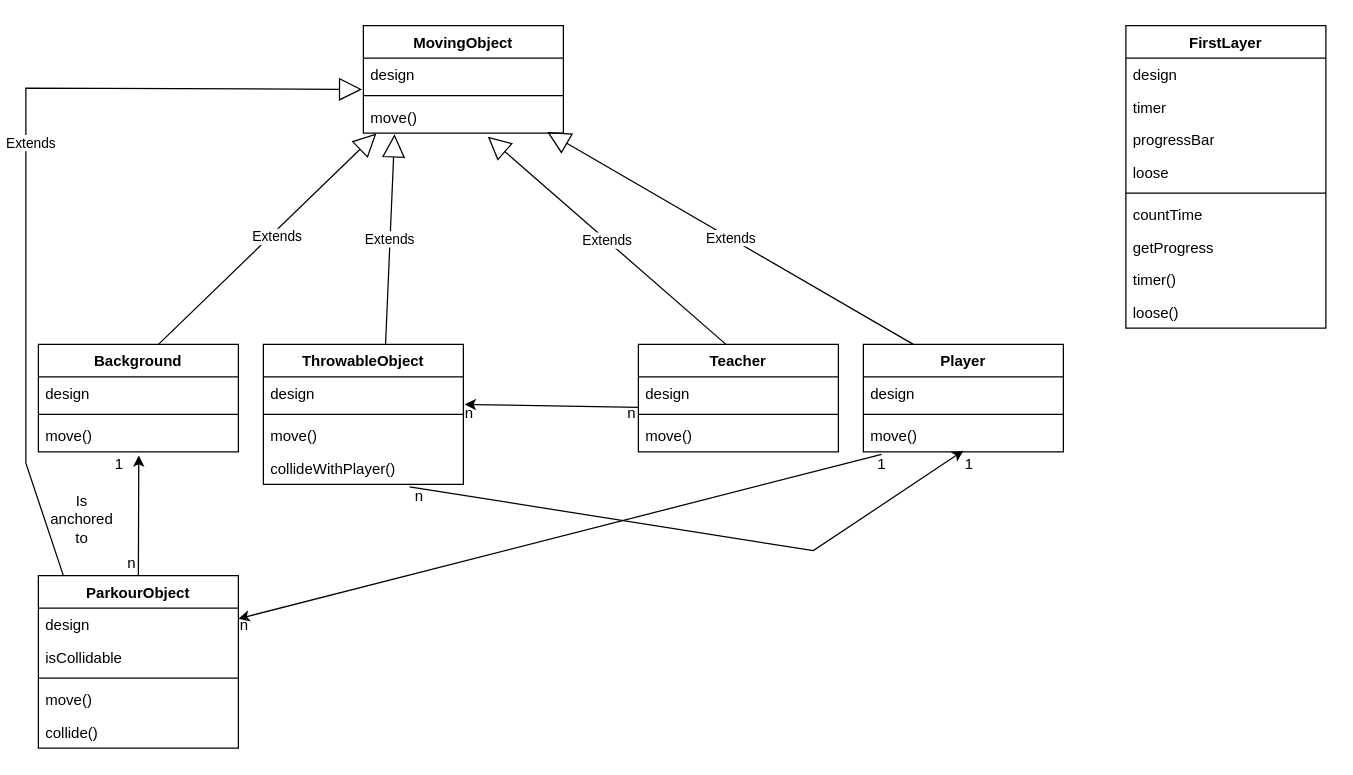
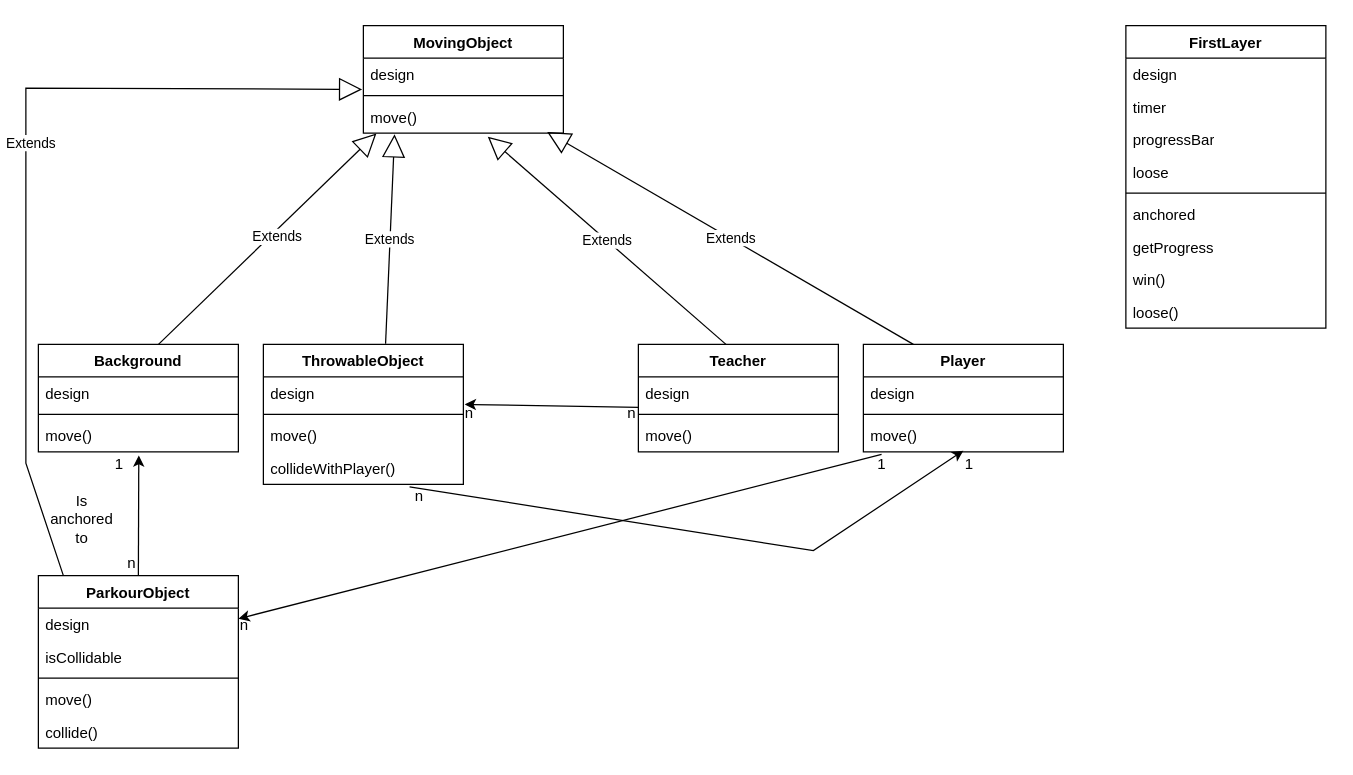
- <mxCell id="53" value="countTime" style="text;strokeColor=none;fillColor=none;align=left;verticalAlign=top;spacingLeft=4;spacingRight=4;overflow=hidden;rotatable=0;points=[[0,0.5],[1,0.5]];portConstraint=eastwest;whiteSpace=wrap;html=1;" parent="47" vertex="1"><mxGeometry y="138" width="160" height="26" as="geometry" /></mxCell>
+ <mxCell id="53" value="anchored" style="text;strokeColor=none;fillColor=none;align=left;verticalAlign=top;spacingLeft=4;spacingRight=4;overflow=hidden;rotatable=0;points=[[0,0.5],[1,0.5]];portConstraint=eastwest;whiteSpace=wrap;html=1;" parent="47" vertex="1"><mxGeometry y="138" width="160" height="26" as="geometry" /></mxCell>
- <mxCell id="55" value="timer()" style="text;strokeColor=none;fillColor=none;align=left;verticalAlign=top;spacingLeft=4;spacingRight=4;overflow=hidden;rotatable=0;points=[[0,0.5],[1,0.5]];portConstraint=eastwest;whiteSpace=wrap;html=1;" parent="47" vertex="1"><mxGeometry y="190" width="160" height="26" as="geometry" /></mxCell>
+ <mxCell id="55" value="win()" style="text;strokeColor=none;fillColor=none;align=left;verticalAlign=top;spacingLeft=4;spacingRight=4;overflow=hidden;rotatable=0;points=[[0,0.5],[1,0.5]];portConstraint=eastwest;whiteSpace=wrap;html=1;" parent="47" vertex="1"><mxGeometry y="190" width="160" height="26" as="geometry" /></mxCell>
